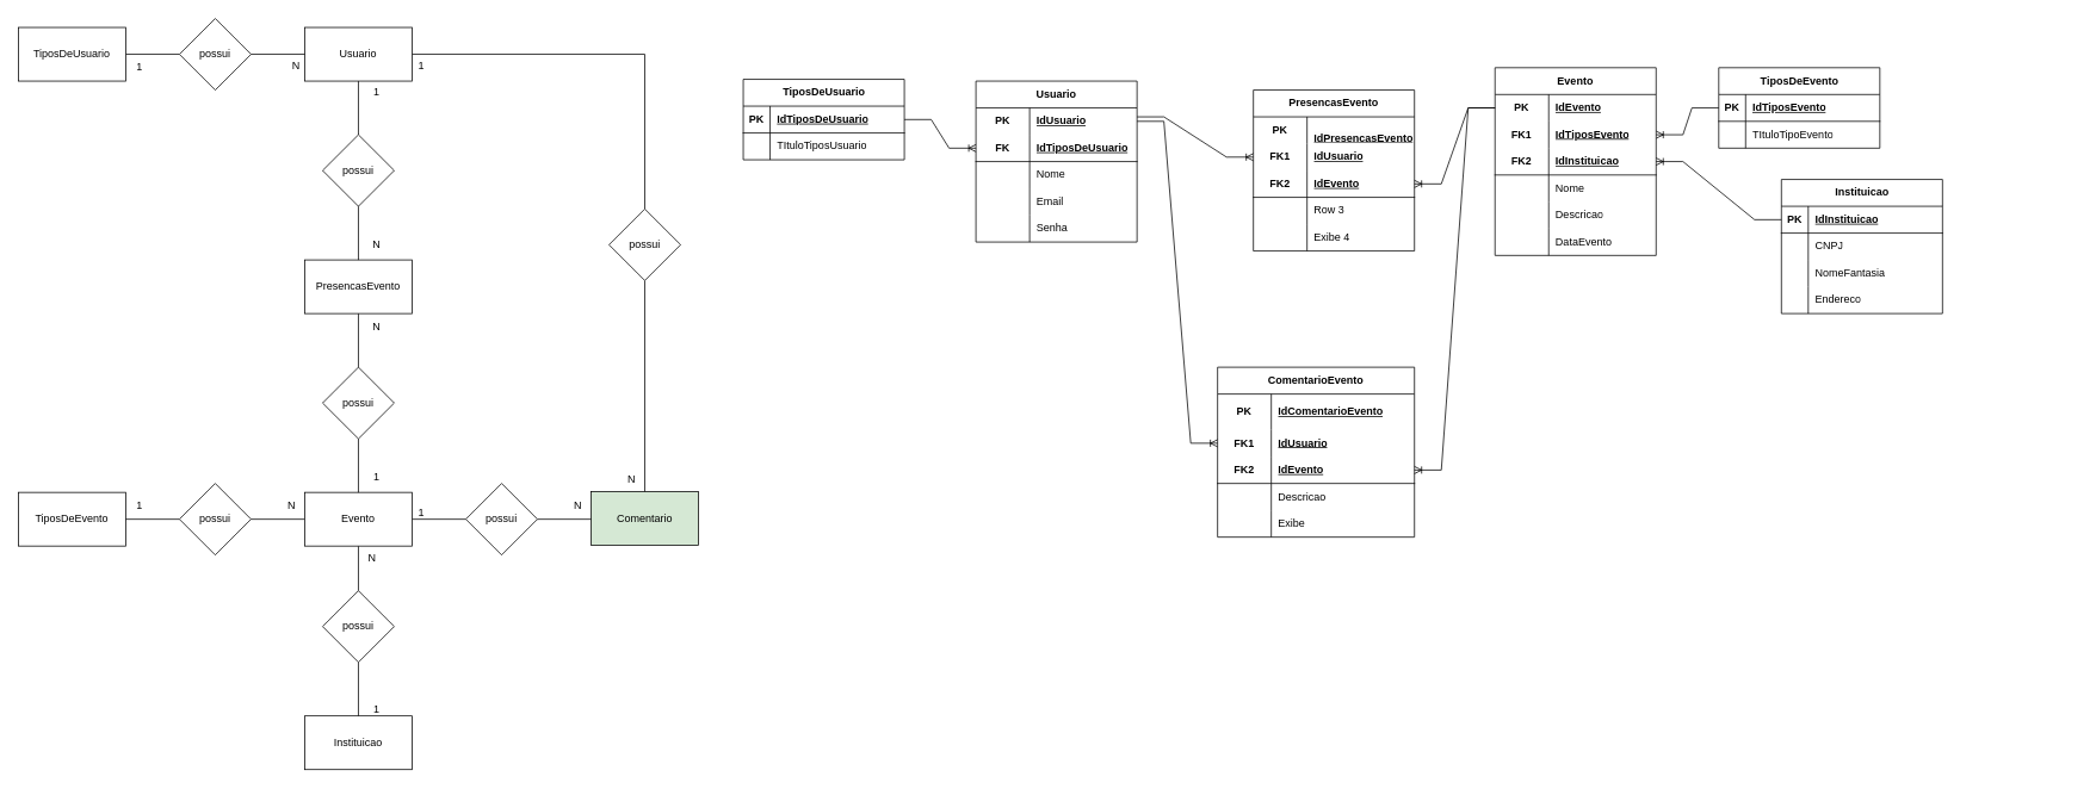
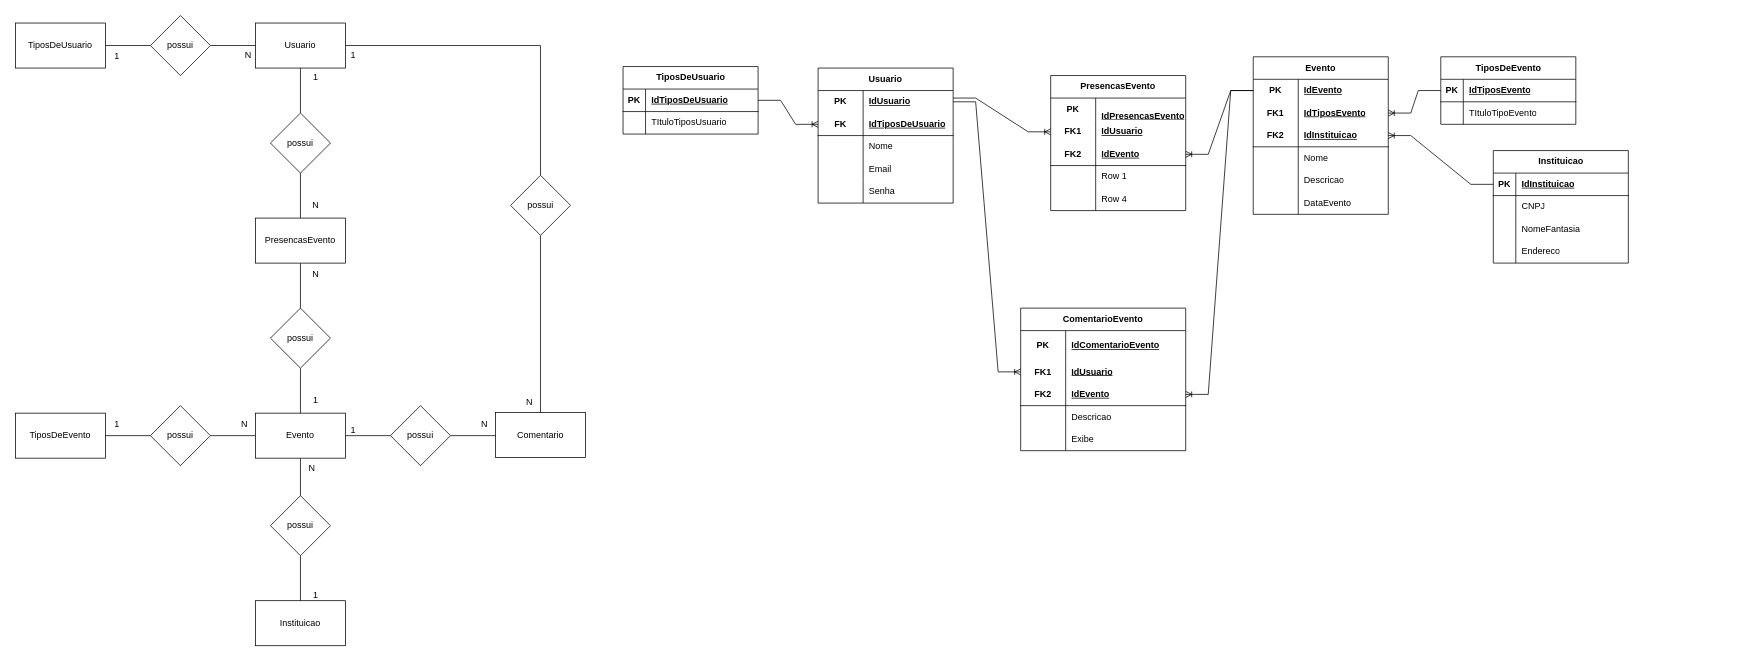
- <mxCell id="80" value="Row 3" style="shape=partialRectangle;connectable=0;fillColor=none;top=0;left=0;bottom=0;right=0;align=left;spacingLeft=6;overflow=hidden;html=1;whiteSpace=wrap;" vertex="1" parent="78"><mxGeometry x="60" width="120" height="30" as="geometry"><mxRectangle width="120" height="30" as="alternateBounds" /></mxGeometry></mxCell>
+ <mxCell id="80" value="Row 1" style="shape=partialRectangle;connectable=0;fillColor=none;top=0;left=0;bottom=0;right=0;align=left;spacingLeft=6;overflow=hidden;html=1;whiteSpace=wrap;" vertex="1" parent="78"><mxGeometry x="60" width="120" height="30" as="geometry"><mxRectangle width="120" height="30" as="alternateBounds" /></mxGeometry></mxCell>
- <mxCell id="83" value="Exibe 4" style="shape=partialRectangle;connectable=0;fillColor=none;top=0;left=0;bottom=0;right=0;align=left;spacingLeft=6;overflow=hidden;html=1;whiteSpace=wrap;" vertex="1" parent="81"><mxGeometry x="60" width="120" height="30" as="geometry"><mxRectangle width="120" height="30" as="alternateBounds" /></mxGeometry></mxCell>
+ <mxCell id="83" value="Row 4" style="shape=partialRectangle;connectable=0;fillColor=none;top=0;left=0;bottom=0;right=0;align=left;spacingLeft=6;overflow=hidden;html=1;whiteSpace=wrap;" vertex="1" parent="81"><mxGeometry x="60" width="120" height="30" as="geometry"><mxRectangle width="120" height="30" as="alternateBounds" /></mxGeometry></mxCell>
- <mxCell id="15" value="Comentario" style="rounded=0;whiteSpace=wrap;html=1;fillColor=#d5e8d4;" vertex="1" parent="1"><mxGeometry x="660" y="549" width="120" height="60" as="geometry" /></mxCell>
+ <mxCell id="15" value="Comentario" style="rounded=0;whiteSpace=wrap;html=1;" vertex="1" parent="1"><mxGeometry x="660" y="549" width="120" height="60" as="geometry" /></mxCell>
